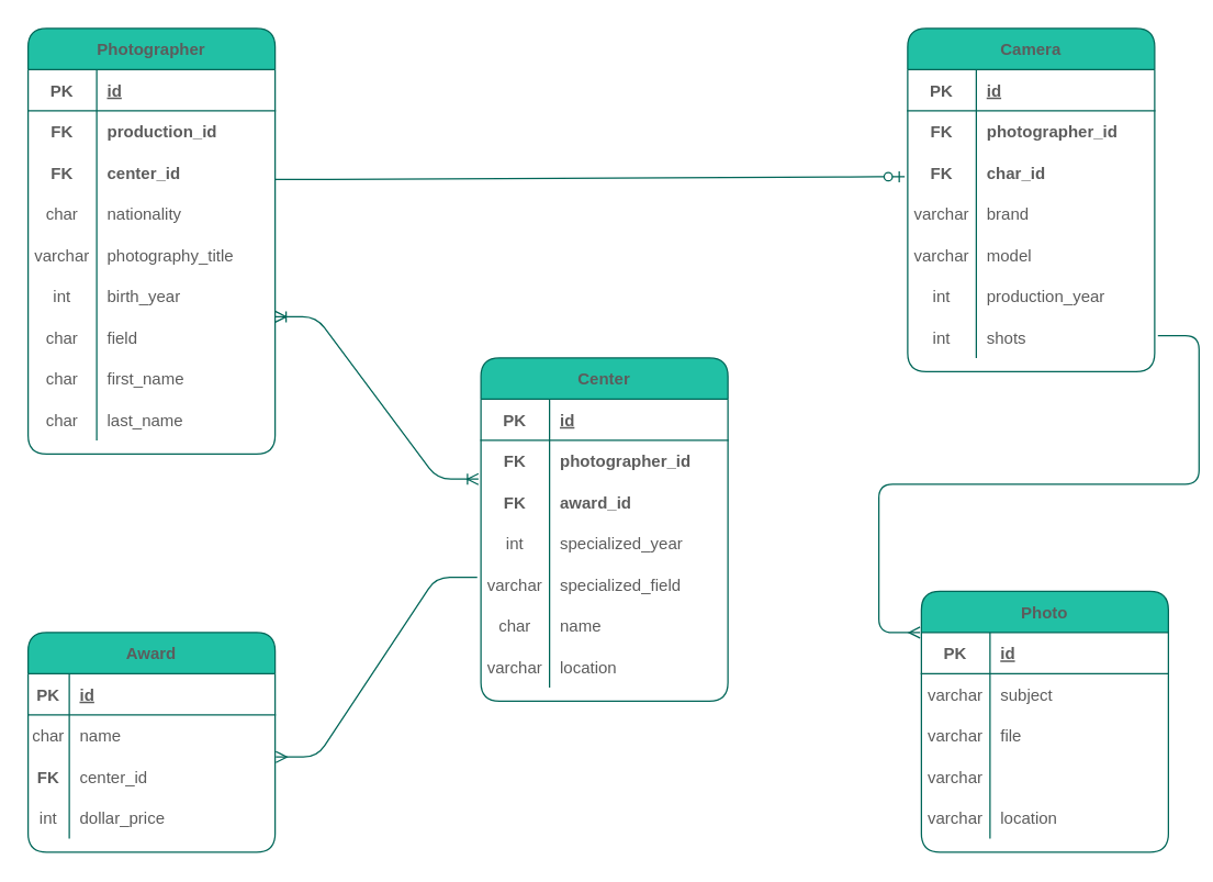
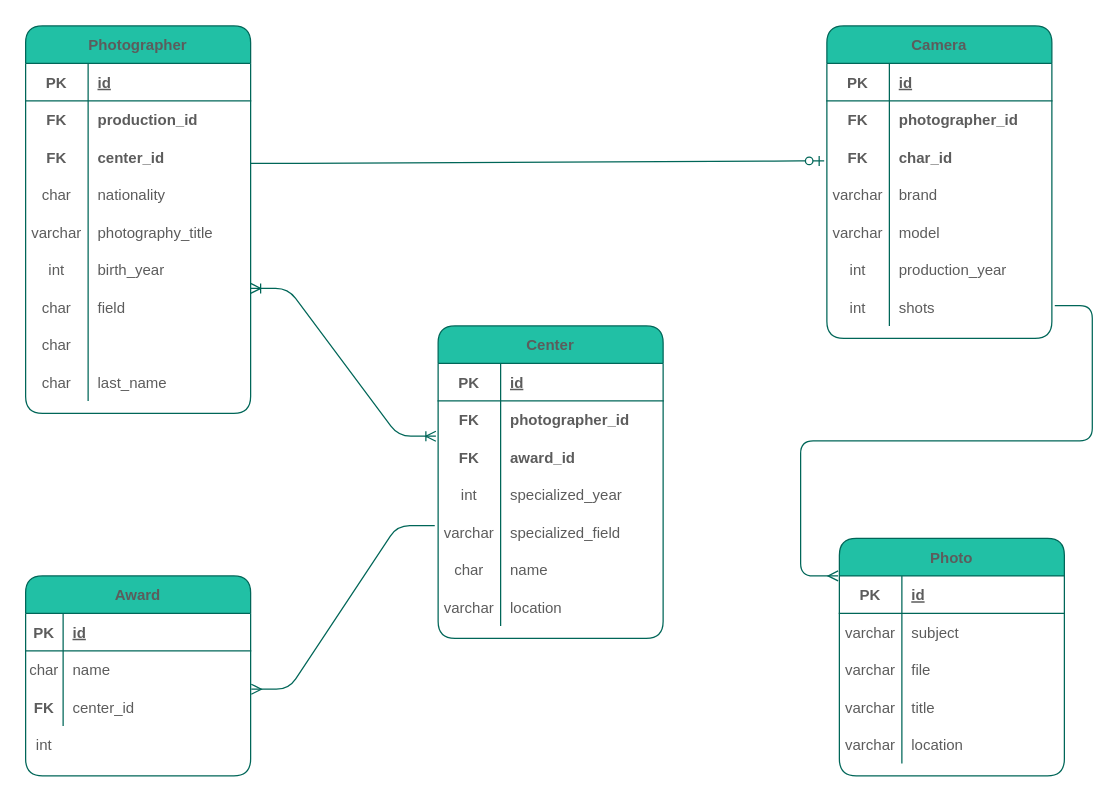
- <mxCell id="26" value="first_name" style="shape=partialRectangle;connectable=0;fillColor=none;top=0;left=0;bottom=0;right=0;align=left;spacingLeft=6;overflow=hidden;strokeColor=#006658;fontColor=#5C5C5C;rounded=1;" parent="24" vertex="1"><mxGeometry x="50" width="130" height="30" as="geometry"><mxRectangle width="130" height="30" as="alternateBounds" /></mxGeometry></mxCell>
+ <mxCell id="86" value="title" style="shape=partialRectangle;connectable=0;fillColor=none;top=0;left=0;bottom=0;right=0;align=left;spacingLeft=6;overflow=hidden;strokeColor=#006658;fontColor=#5C5C5C;rounded=1;" parent="84" vertex="1"><mxGeometry x="50" width="130" height="30" as="geometry"><mxRectangle width="130" height="30" as="alternateBounds" /></mxGeometry></mxCell>
- <mxCell id="102" value="dollar_price" style="shape=partialRectangle;connectable=0;fillColor=none;top=0;left=0;bottom=0;right=0;align=left;spacingLeft=6;overflow=hidden;strokeColor=#006658;fontColor=#5C5C5C;rounded=1;" parent="100" vertex="1"><mxGeometry x="30" width="150" height="30" as="geometry"><mxRectangle width="150" height="30" as="alternateBounds" /></mxGeometry></mxCell>
